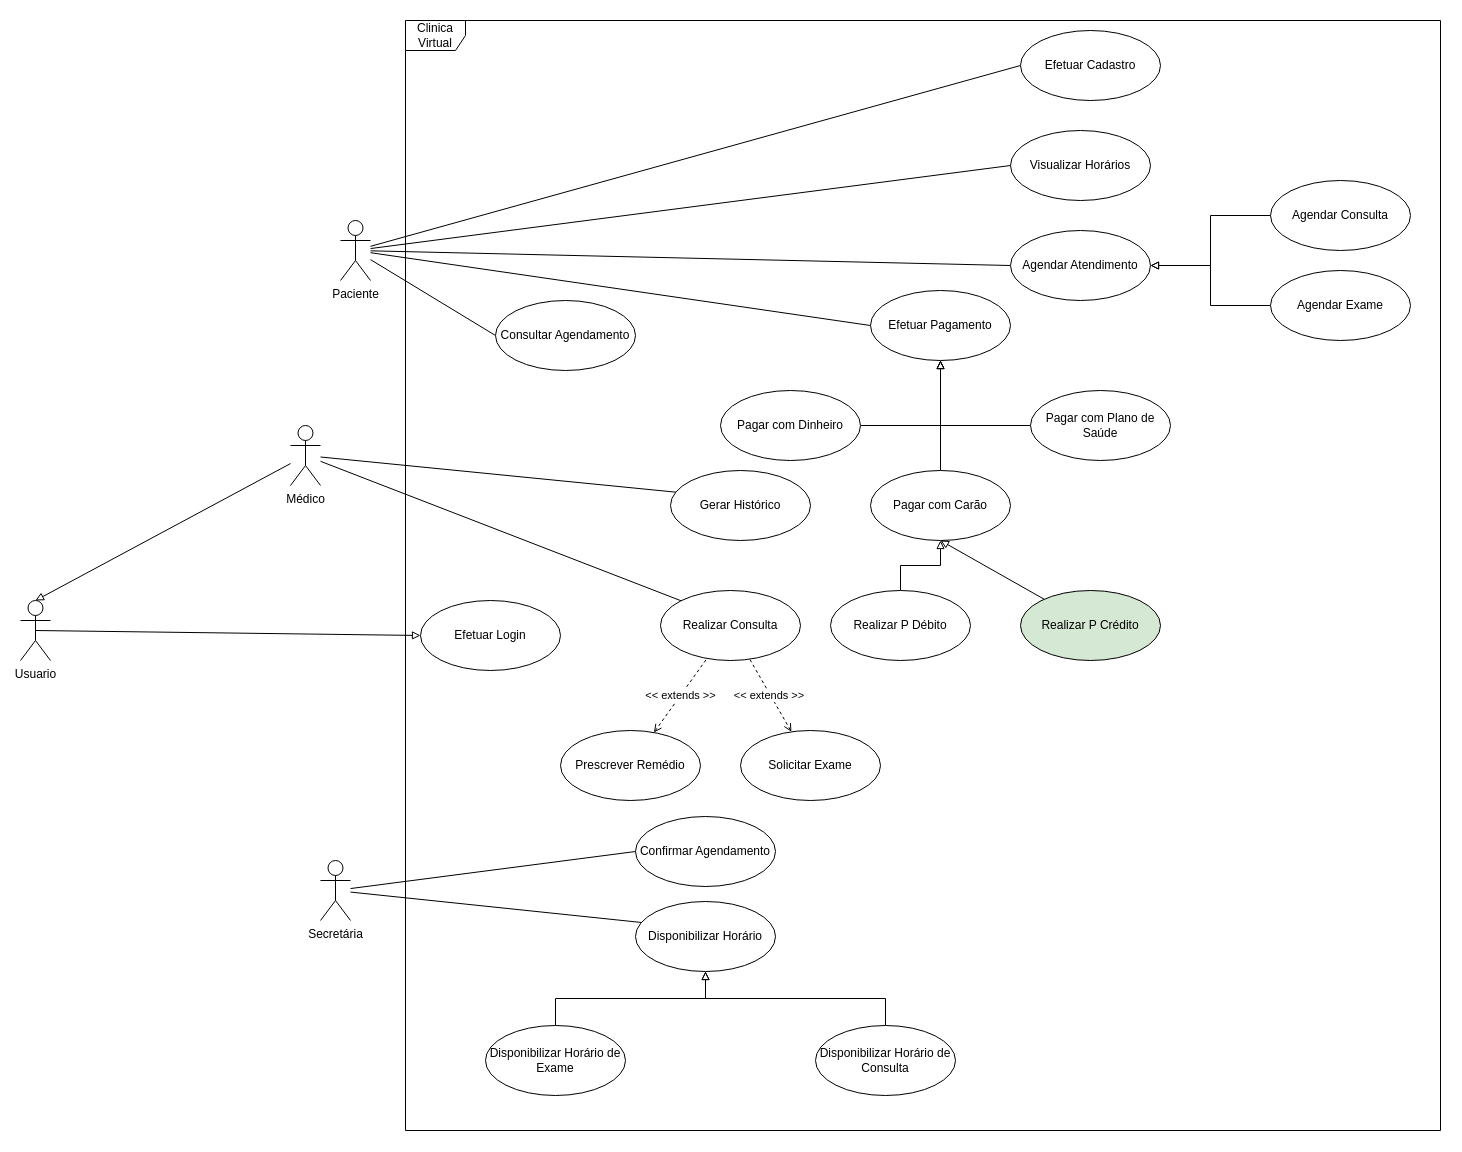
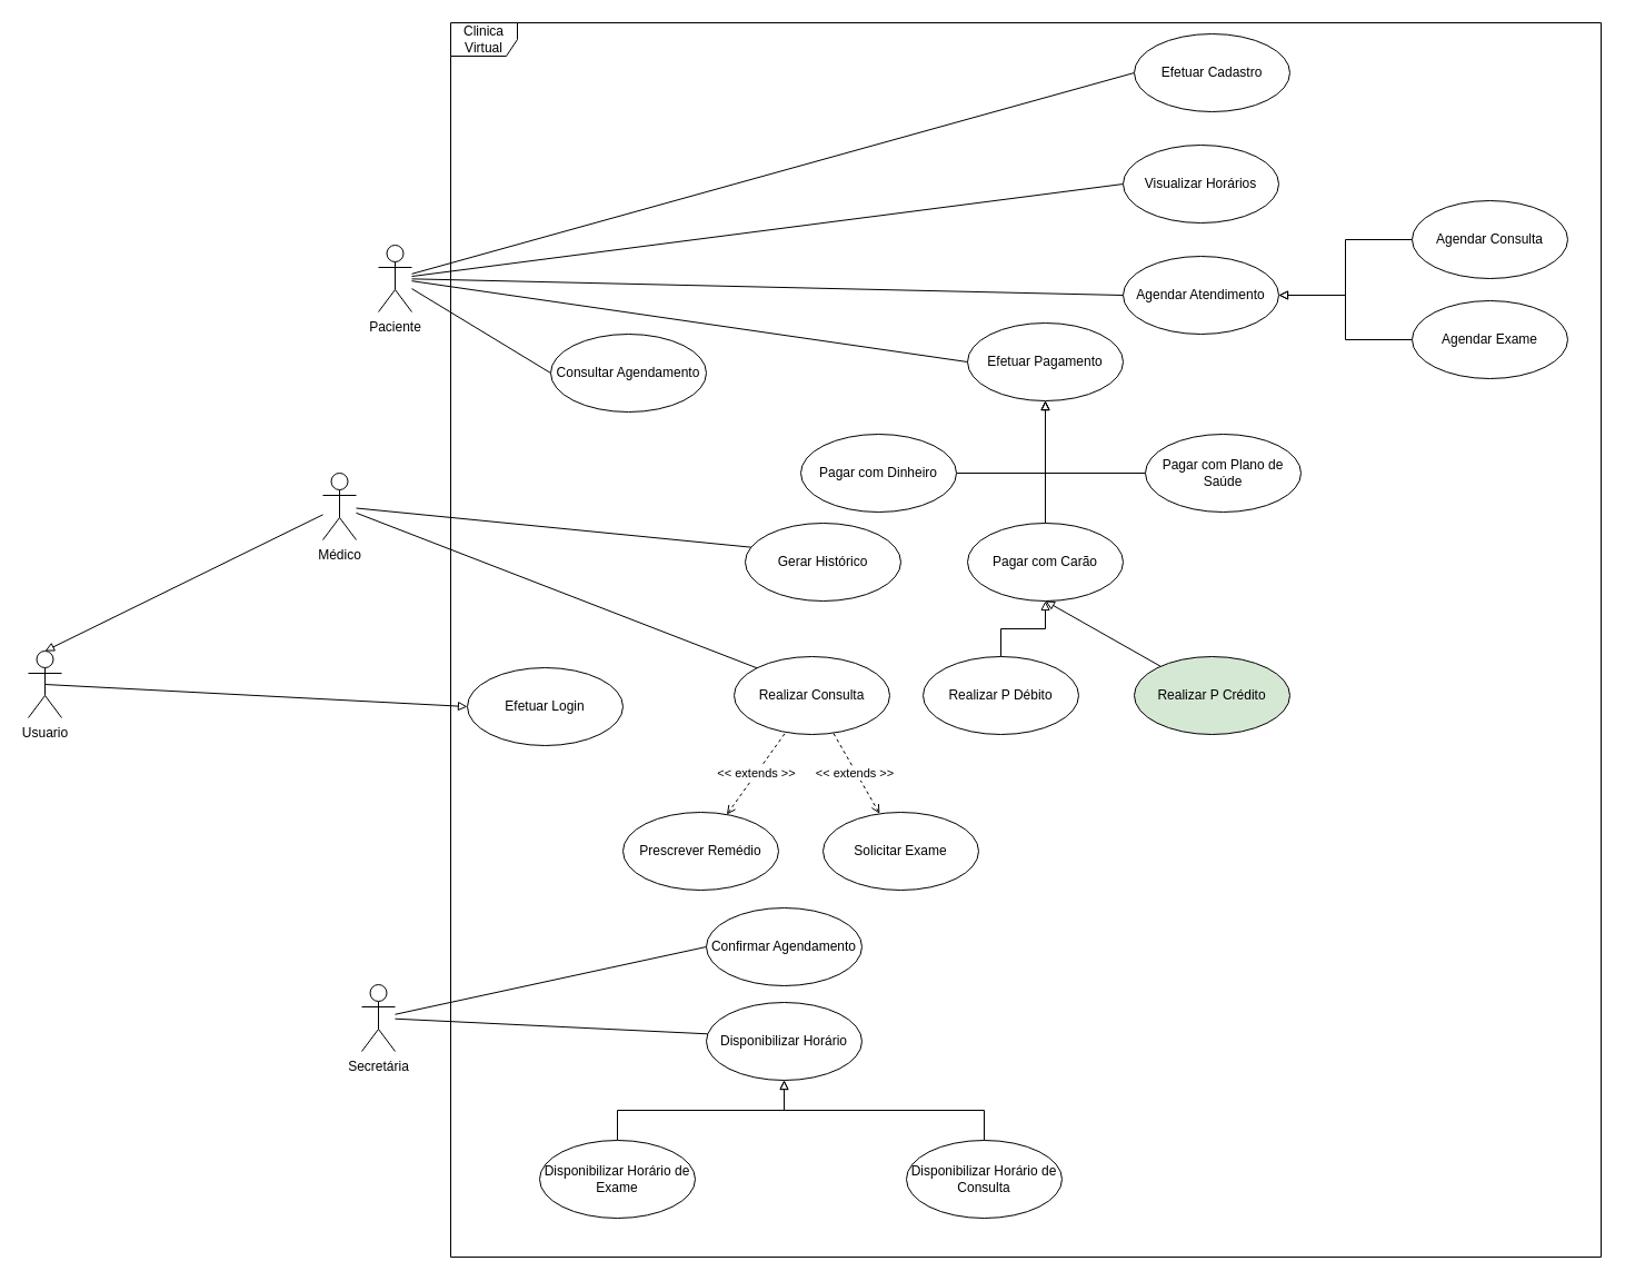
- <mxCell id="41" value="Usuario" style="shape=umlActor;verticalLabelPosition=bottom;verticalAlign=top;html=1;" vertex="1" parent="1"><mxGeometry x="20" y="600" width="30" height="60" as="geometry" /></mxCell>
+ <mxCell id="41" value="Usuario" style="shape=umlActor;verticalLabelPosition=bottom;verticalAlign=top;html=1;" vertex="1" parent="1"><mxGeometry x="25" y="585" width="30" height="60" as="geometry" /></mxCell>
- <mxCell id="13" value="Secretária" style="shape=umlActor;verticalLabelPosition=bottom;verticalAlign=top;html=1;" vertex="1" parent="1"><mxGeometry x="320" y="860" width="30" height="60" as="geometry" /></mxCell>
+ <mxCell id="13" value="Secretária" style="shape=umlActor;verticalLabelPosition=bottom;verticalAlign=top;html=1;" vertex="1" parent="1"><mxGeometry x="325" y="885" width="30" height="60" as="geometry" /></mxCell>
